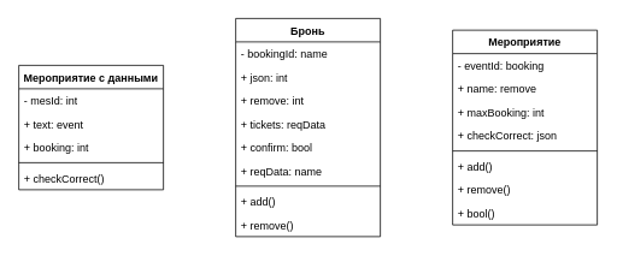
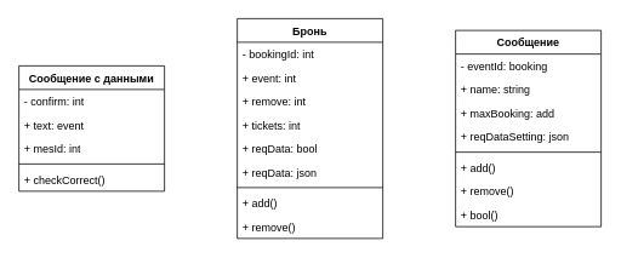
- <mxCell id="2" value="Мероприятие" style="swimlane;fontStyle=1;align=center;verticalAlign=top;childLayout=stackLayout;horizontal=1;startSize=26;horizontalStack=0;resizeParent=1;resizeParentMax=0;resizeLast=0;collapsible=1;marginBottom=0;whiteSpace=wrap;html=1;" parent="1" vertex="1"><mxGeometry x="500" y="33" width="160" height="216" as="geometry" /></mxCell>
+ <mxCell id="2" value="Сообщение" style="swimlane;fontStyle=1;align=center;verticalAlign=top;childLayout=stackLayout;horizontal=1;startSize=26;horizontalStack=0;resizeParent=1;resizeParentMax=0;resizeLast=0;collapsible=1;marginBottom=0;whiteSpace=wrap;html=1;" parent="1" vertex="1"><mxGeometry x="500" y="33" width="160" height="216" as="geometry" /></mxCell>
- <mxCell id="18" value="- bookingId: name" style="text;strokeColor=none;fillColor=none;align=left;verticalAlign=top;spacingLeft=4;spacingRight=4;overflow=hidden;rotatable=0;points=[[0,0.5],[1,0.5]];portConstraint=eastwest;whiteSpace=wrap;html=1;" parent="17" vertex="1"><mxGeometry y="26" width="160" height="26" as="geometry" /></mxCell>
+ <mxCell id="18" value="- bookingId: int" style="text;strokeColor=none;fillColor=none;align=left;verticalAlign=top;spacingLeft=4;spacingRight=4;overflow=hidden;rotatable=0;points=[[0,0.5],[1,0.5]];portConstraint=eastwest;whiteSpace=wrap;html=1;" parent="17" vertex="1"><mxGeometry y="26" width="160" height="26" as="geometry" /></mxCell>
- <mxCell id="11" value="Мероприятие с данными" style="swimlane;fontStyle=1;align=center;verticalAlign=top;childLayout=stackLayout;horizontal=1;startSize=26;horizontalStack=0;resizeParent=1;resizeParentMax=0;resizeLast=0;collapsible=1;marginBottom=0;whiteSpace=wrap;html=1;" parent="1" vertex="1"><mxGeometry x="20" y="72" width="160" height="138" as="geometry" /></mxCell>
+ <mxCell id="11" value="Сообщение с данными" style="swimlane;fontStyle=1;align=center;verticalAlign=top;childLayout=stackLayout;horizontal=1;startSize=26;horizontalStack=0;resizeParent=1;resizeParentMax=0;resizeLast=0;collapsible=1;marginBottom=0;whiteSpace=wrap;html=1;" parent="1" vertex="1"><mxGeometry x="20" y="72" width="160" height="138" as="geometry" /></mxCell>
- <mxCell id="19" value="+ json: int" style="text;strokeColor=none;fillColor=none;align=left;verticalAlign=top;spacingLeft=4;spacingRight=4;overflow=hidden;rotatable=0;points=[[0,0.5],[1,0.5]];portConstraint=eastwest;whiteSpace=wrap;html=1;" parent="17" vertex="1"><mxGeometry y="52" width="160" height="26" as="geometry" /></mxCell>
+ <mxCell id="19" value="+ event: int" style="text;strokeColor=none;fillColor=none;align=left;verticalAlign=top;spacingLeft=4;spacingRight=4;overflow=hidden;rotatable=0;points=[[0,0.5],[1,0.5]];portConstraint=eastwest;whiteSpace=wrap;html=1;" parent="17" vertex="1"><mxGeometry y="52" width="160" height="26" as="geometry" /></mxCell>
- <mxCell id="4" value="+ name: remove" style="text;strokeColor=none;fillColor=none;align=left;verticalAlign=top;spacingLeft=4;spacingRight=4;overflow=hidden;rotatable=0;points=[[0,0.5],[1,0.5]];portConstraint=eastwest;whiteSpace=wrap;html=1;" parent="2" vertex="1"><mxGeometry y="52" width="160" height="26" as="geometry" /></mxCell>
+ <mxCell id="4" value="+ name: string" style="text;strokeColor=none;fillColor=none;align=left;verticalAlign=top;spacingLeft=4;spacingRight=4;overflow=hidden;rotatable=0;points=[[0,0.5],[1,0.5]];portConstraint=eastwest;whiteSpace=wrap;html=1;" parent="2" vertex="1"><mxGeometry y="52" width="160" height="26" as="geometry" /></mxCell>
- <mxCell id="12" value="- mesId: int" style="text;strokeColor=none;fillColor=none;align=left;verticalAlign=top;spacingLeft=4;spacingRight=4;overflow=hidden;rotatable=0;points=[[0,0.5],[1,0.5]];portConstraint=eastwest;whiteSpace=wrap;html=1;" parent="11" vertex="1"><mxGeometry y="26" width="160" height="26" as="geometry" /></mxCell>
+ <mxCell id="12" value="- confirm: int" style="text;strokeColor=none;fillColor=none;align=left;verticalAlign=top;spacingLeft=4;spacingRight=4;overflow=hidden;rotatable=0;points=[[0,0.5],[1,0.5]];portConstraint=eastwest;whiteSpace=wrap;html=1;" parent="11" vertex="1"><mxGeometry y="26" width="160" height="26" as="geometry" /></mxCell>
- <mxCell id="5" value="+ maxBooking: int" style="text;strokeColor=none;fillColor=none;align=left;verticalAlign=top;spacingLeft=4;spacingRight=4;overflow=hidden;rotatable=0;points=[[0,0.5],[1,0.5]];portConstraint=eastwest;whiteSpace=wrap;html=1;" parent="2" vertex="1"><mxGeometry y="78" width="160" height="26" as="geometry" /></mxCell>
+ <mxCell id="5" value="+ maxBooking: add" style="text;strokeColor=none;fillColor=none;align=left;verticalAlign=top;spacingLeft=4;spacingRight=4;overflow=hidden;rotatable=0;points=[[0,0.5],[1,0.5]];portConstraint=eastwest;whiteSpace=wrap;html=1;" parent="2" vertex="1"><mxGeometry y="78" width="160" height="26" as="geometry" /></mxCell>
- <mxCell id="21" value="+ tickets: reqData" style="text;strokeColor=none;fillColor=none;align=left;verticalAlign=top;spacingLeft=4;spacingRight=4;overflow=hidden;rotatable=0;points=[[0,0.5],[1,0.5]];portConstraint=eastwest;whiteSpace=wrap;html=1;" parent="17" vertex="1"><mxGeometry y="104" width="160" height="26" as="geometry" /></mxCell>
+ <mxCell id="21" value="+ tickets: int" style="text;strokeColor=none;fillColor=none;align=left;verticalAlign=top;spacingLeft=4;spacingRight=4;overflow=hidden;rotatable=0;points=[[0,0.5],[1,0.5]];portConstraint=eastwest;whiteSpace=wrap;html=1;" parent="17" vertex="1"><mxGeometry y="104" width="160" height="26" as="geometry" /></mxCell>
- <mxCell id="6" value="+ checkCorrect: json" style="text;strokeColor=none;fillColor=none;align=left;verticalAlign=top;spacingLeft=4;spacingRight=4;overflow=hidden;rotatable=0;points=[[0,0.5],[1,0.5]];portConstraint=eastwest;whiteSpace=wrap;html=1;" parent="2" vertex="1"><mxGeometry y="104" width="160" height="26" as="geometry" /></mxCell>
+ <mxCell id="6" value="+ reqDataSetting: json" style="text;strokeColor=none;fillColor=none;align=left;verticalAlign=top;spacingLeft=4;spacingRight=4;overflow=hidden;rotatable=0;points=[[0,0.5],[1,0.5]];portConstraint=eastwest;whiteSpace=wrap;html=1;" parent="2" vertex="1"><mxGeometry y="104" width="160" height="26" as="geometry" /></mxCell>
- <mxCell id="14" value="+ booking: int" style="text;strokeColor=none;fillColor=none;align=left;verticalAlign=top;spacingLeft=4;spacingRight=4;overflow=hidden;rotatable=0;points=[[0,0.5],[1,0.5]];portConstraint=eastwest;whiteSpace=wrap;html=1;" parent="11" vertex="1"><mxGeometry y="78" width="160" height="26" as="geometry" /></mxCell>
+ <mxCell id="14" value="+ mesId: int" style="text;strokeColor=none;fillColor=none;align=left;verticalAlign=top;spacingLeft=4;spacingRight=4;overflow=hidden;rotatable=0;points=[[0,0.5],[1,0.5]];portConstraint=eastwest;whiteSpace=wrap;html=1;" parent="11" vertex="1"><mxGeometry y="78" width="160" height="26" as="geometry" /></mxCell>
- <mxCell id="22" value="+ confirm: bool" style="text;strokeColor=none;fillColor=none;align=left;verticalAlign=top;spacingLeft=4;spacingRight=4;overflow=hidden;rotatable=0;points=[[0,0.5],[1,0.5]];portConstraint=eastwest;whiteSpace=wrap;html=1;" parent="17" vertex="1"><mxGeometry y="130" width="160" height="26" as="geometry" /></mxCell>
+ <mxCell id="22" value="+ reqData: bool" style="text;strokeColor=none;fillColor=none;align=left;verticalAlign=top;spacingLeft=4;spacingRight=4;overflow=hidden;rotatable=0;points=[[0,0.5],[1,0.5]];portConstraint=eastwest;whiteSpace=wrap;html=1;" parent="17" vertex="1"><mxGeometry y="130" width="160" height="26" as="geometry" /></mxCell>
- <mxCell id="23" value="+ reqData: name" style="text;strokeColor=none;fillColor=none;align=left;verticalAlign=top;spacingLeft=4;spacingRight=4;overflow=hidden;rotatable=0;points=[[0,0.5],[1,0.5]];portConstraint=eastwest;whiteSpace=wrap;html=1;" parent="17" vertex="1"><mxGeometry y="156" width="160" height="26" as="geometry" /></mxCell>
+ <mxCell id="23" value="+ reqData: json" style="text;strokeColor=none;fillColor=none;align=left;verticalAlign=top;spacingLeft=4;spacingRight=4;overflow=hidden;rotatable=0;points=[[0,0.5],[1,0.5]];portConstraint=eastwest;whiteSpace=wrap;html=1;" parent="17" vertex="1"><mxGeometry y="156" width="160" height="26" as="geometry" /></mxCell>
